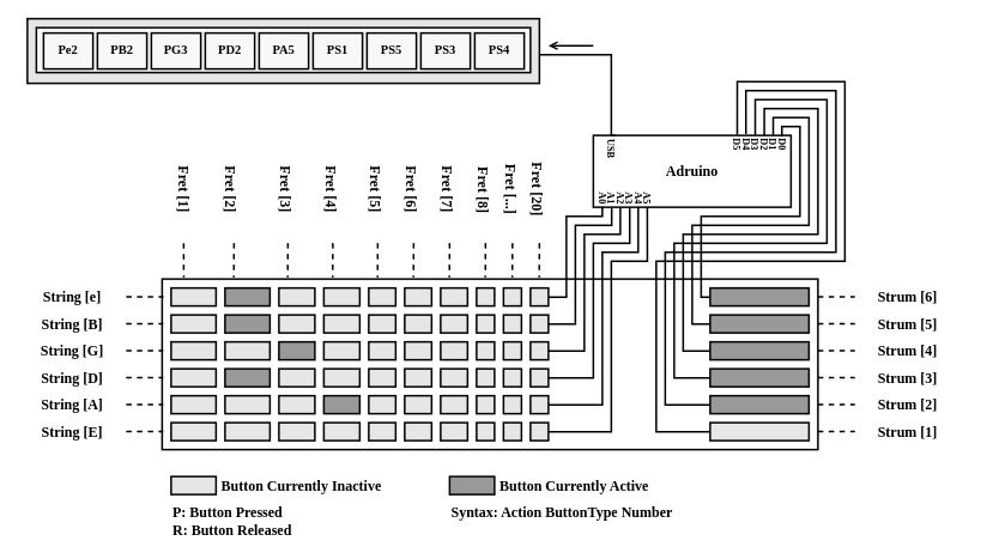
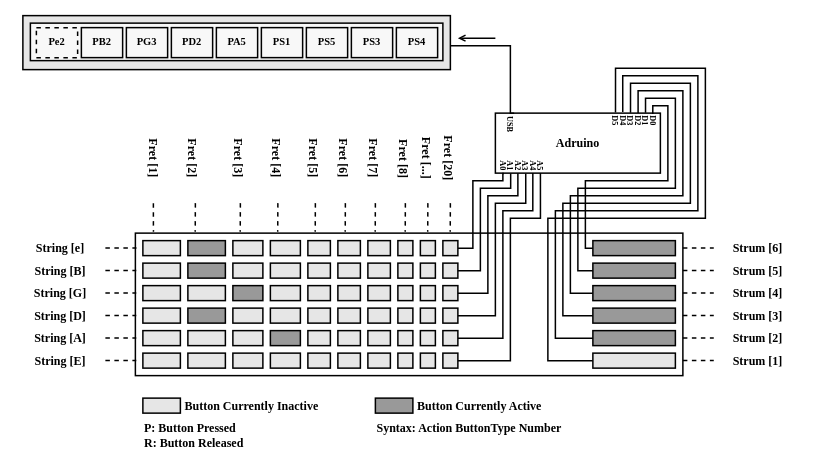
- <mxCell id="147" value="Pe2" style="rounded=0;whiteSpace=wrap;html=1;fillColor=none;strokeWidth=2;fontStyle=1;fontFamily=Fira Code;fontSource=https%3A%2F%2Ffonts.googleapis.com%2Fcss%3Ffamily%3DFira%2BCode;fontSize=14;" vertex="1" parent="1"><mxGeometry x="48" y="36" width="55" height="40" as="geometry" /></mxCell>
+ <mxCell id="147" value="Pe2" style="rounded=0;whiteSpace=wrap;html=1;fillColor=none;strokeWidth=2;fontStyle=1;fontFamily=Fira Code;fontSource=https%3A%2F%2Ffonts.googleapis.com%2Fcss%3Ffamily%3DFira%2BCode;fontSize=14;dashed=1;" vertex="1" parent="1"><mxGeometry x="48" y="36" width="55" height="40" as="geometry" /></mxCell>
